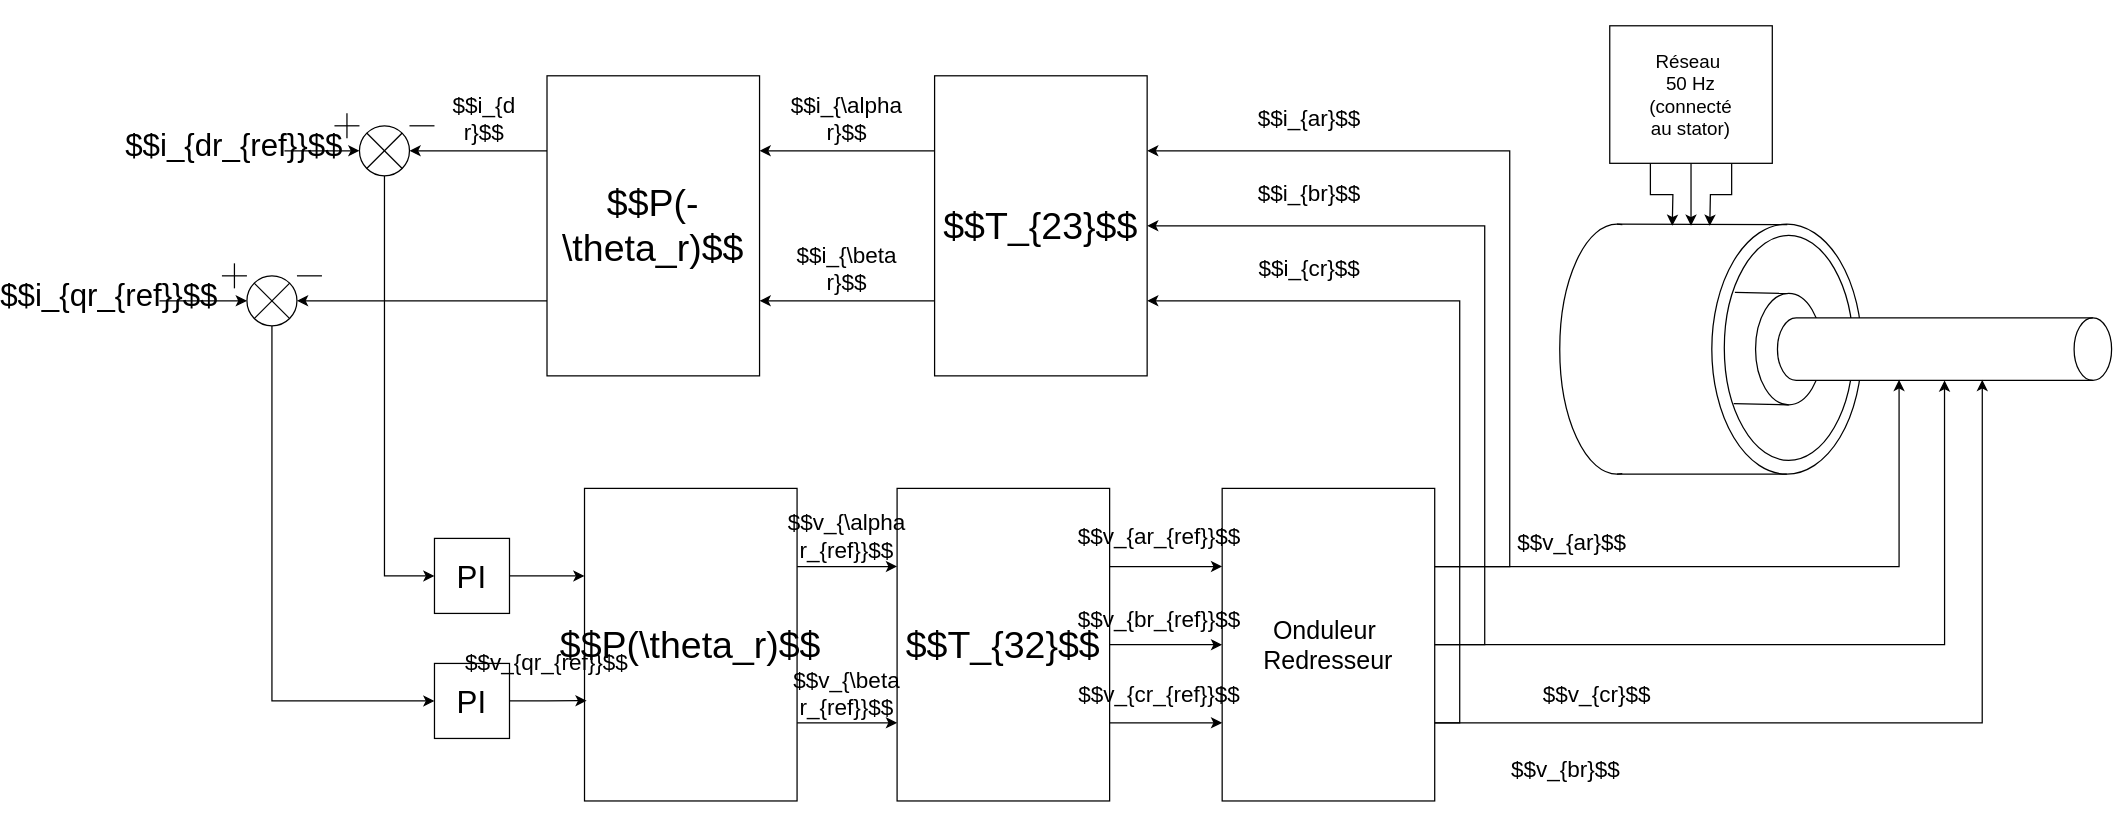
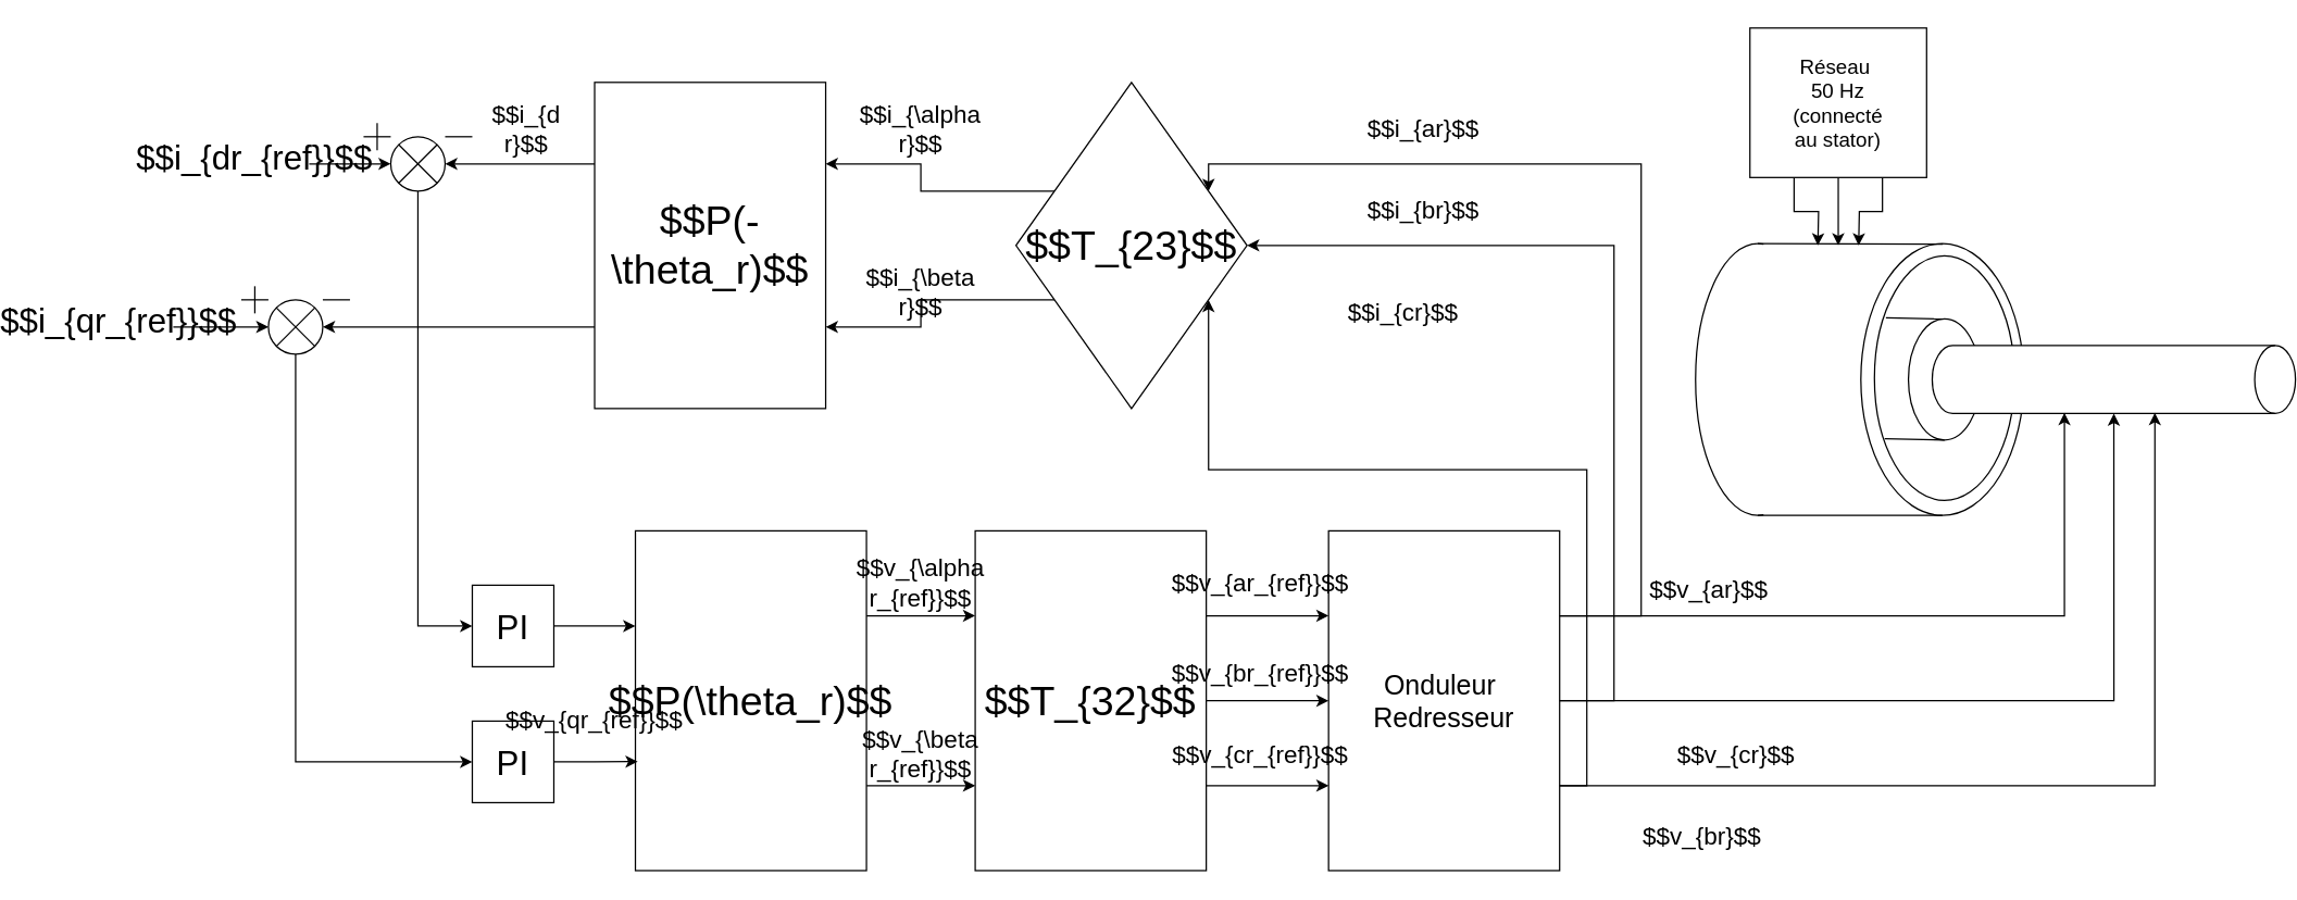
- <mxCell id="37" value="&lt;font style=&quot;font-size: 30px;&quot;&gt;$$T_{23}$$&lt;/font&gt;" style="rounded=0;whiteSpace=wrap;html=1;" parent="1" vertex="1"><mxGeometry x="710" y="60" width="170" height="240" as="geometry" /></mxCell>
+ <mxCell id="37" value="&lt;font style=&quot;font-size: 30px;&quot;&gt;$$T_{23}$$&lt;/font&gt;" style="rhombus;whiteSpace=wrap;html=1;" parent="1" vertex="1"><mxGeometry x="710" y="60" width="170" height="240" as="geometry" /></mxCell>
- <mxCell id="65" value="&lt;font style=&quot;font-size: 18px;&quot;&gt;$$i_{cr}$$&lt;/font&gt;" style="text;html=1;strokeColor=none;fillColor=none;align=center;verticalAlign=middle;whiteSpace=wrap;rounded=0;" vertex="1" parent="1"><mxGeometry x="990" y="200" width="40" height="30" as="geometry" /></mxCell>
+ <mxCell id="65" value="&lt;font style=&quot;font-size: 18px;&quot;&gt;$$i_{cr}$$&lt;/font&gt;" style="text;html=1;strokeColor=none;fillColor=none;align=center;verticalAlign=middle;whiteSpace=wrap;rounded=0;" vertex="1" parent="1"><mxGeometry x="975" y="215" width="40" height="30" as="geometry" /></mxCell>
